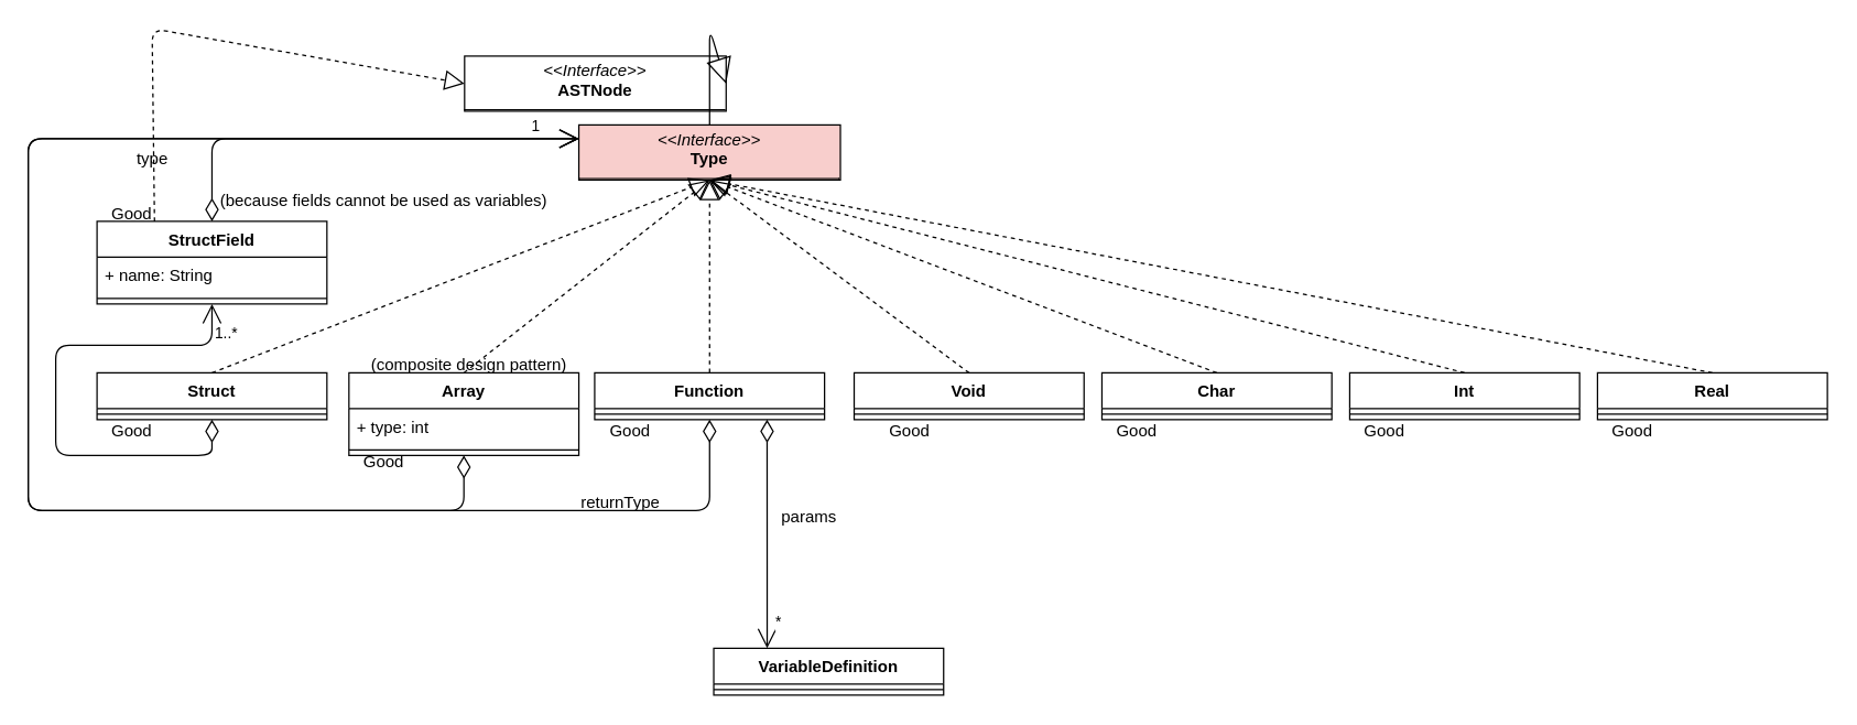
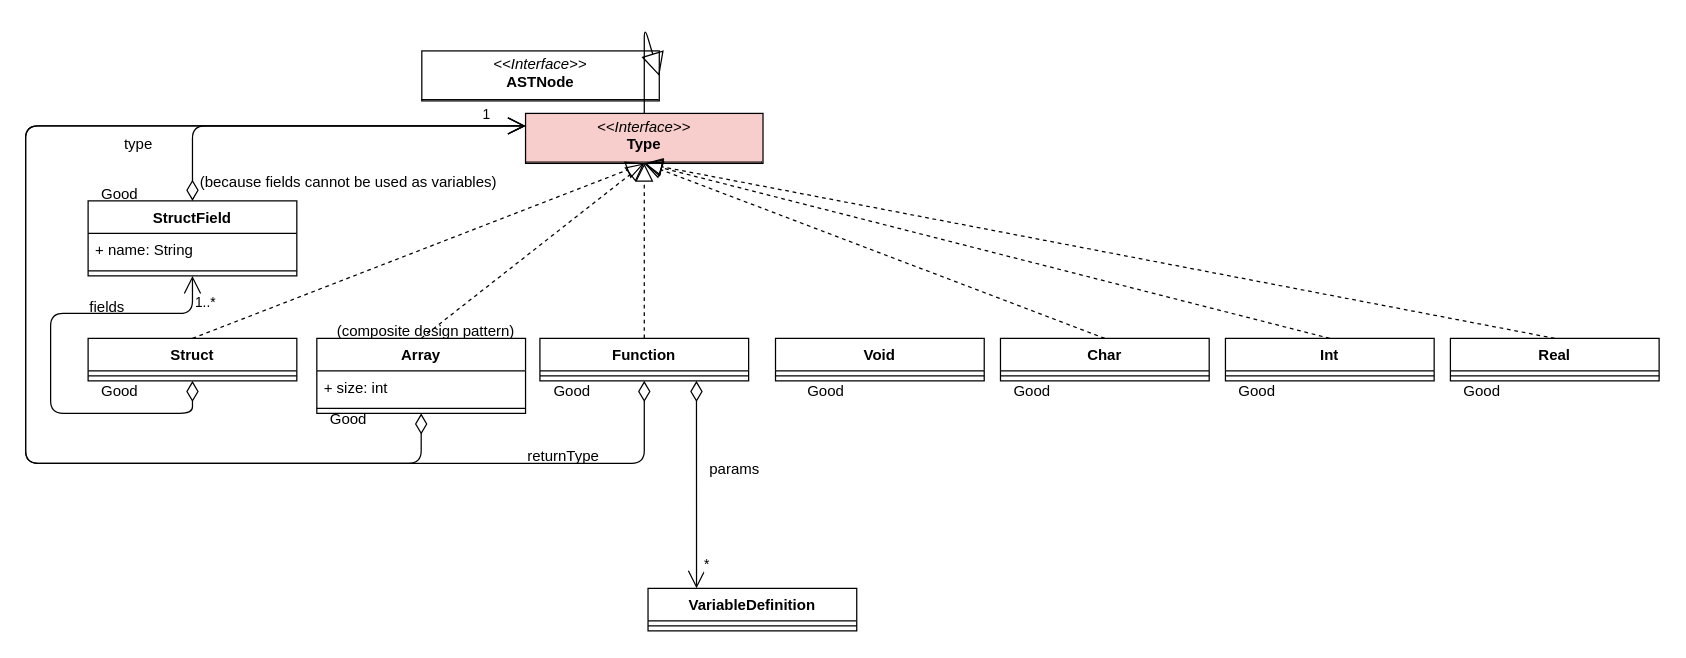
- <mxCell id="52" value="" style="endArrow=block;dashed=1;endFill=0;endSize=12;html=1;entryX=0;entryY=0.5;entryDx=0;entryDy=0;exitX=0.25;exitY=0;exitDx=0;exitDy=0;" parent="1" source="44" target="16" edge="1"><mxGeometry width="160" relative="1" as="geometry"><mxPoint x="164" y="280" as="sourcePoint" /><mxPoint x="525" y="140" as="targetPoint" /><Array as="points"><mxPoint x="110" y="20" /></Array></mxGeometry></mxCell>
- <mxCell id="29" value="" style="endArrow=block;dashed=1;endFill=0;endSize=12;html=1;entryX=0.5;entryY=1;entryDx=0;entryDy=0;exitX=0.5;exitY=0;exitDx=0;exitDy=0;" parent="1" source="27" target="2" edge="1"><mxGeometry width="160" relative="1" as="geometry"><mxPoint x="894" y="280" as="sourcePoint" /><mxPoint x="525" y="140" as="targetPoint" /></mxGeometry></mxCell>
+ <mxCell id="48" value="fields" style="text;html=1;align=center;verticalAlign=middle;resizable=0;points=[];autosize=1;strokeColor=none;fillColor=none;" parent="1" vertex="1"><mxGeometry x="60" y="230" width="50" height="30" as="geometry" /></mxCell>
- <mxCell id="4" value="+ type: int" style="text;strokeColor=none;fillColor=none;align=left;verticalAlign=top;spacingLeft=4;spacingRight=4;overflow=hidden;rotatable=0;points=[[0,0.5],[1,0.5]];portConstraint=eastwest;" parent="3" vertex="1"><mxGeometry y="26" width="167" height="26" as="geometry" /></mxCell>
+ <mxCell id="4" value="+ size: int" style="text;strokeColor=none;fillColor=none;align=left;verticalAlign=top;spacingLeft=4;spacingRight=4;overflow=hidden;rotatable=0;points=[[0,0.5],[1,0.5]];portConstraint=eastwest;" parent="3" vertex="1"><mxGeometry y="26" width="167" height="26" as="geometry" /></mxCell>
